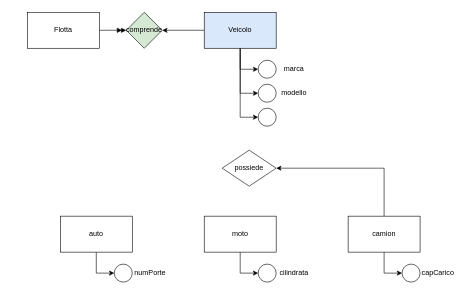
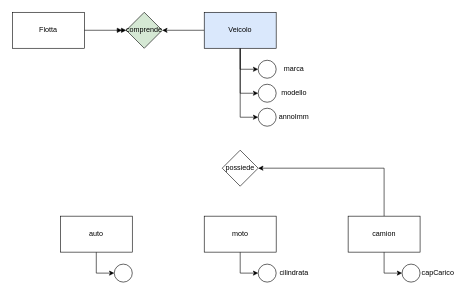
- <mxCell id="3" value="Flotta" style="rounded=0;whiteSpace=wrap;html=1;" vertex="1" parent="1"><mxGeometry x="45" y="20" width="120" height="60" as="geometry" /></mxCell>
+ <mxCell id="3" value="Flotta" style="rounded=0;whiteSpace=wrap;html=1;" vertex="1" parent="1"><mxGeometry x="20" y="20" width="120" height="60" as="geometry" /></mxCell>
+ <mxCell id="23" value="annoImm" style="text;html=1;strokeColor=none;fillColor=none;align=center;verticalAlign=middle;whiteSpace=wrap;rounded=0;" vertex="1" parent="1"><mxGeometry x="460" y="180" width="60" height="30" as="geometry" /></mxCell>
- <mxCell id="17" value="possiede" style="rhombus;whiteSpace=wrap;html=1;" vertex="1" parent="1"><mxGeometry x="370" y="250" width="90" height="60" as="geometry" /></mxCell>
+ <mxCell id="17" value="possiede" style="rhombus;whiteSpace=wrap;html=1;" vertex="1" parent="1"><mxGeometry x="370" y="250" width="60" height="60" as="geometry" /></mxCell>
- <mxCell id="25" value="numPorte" style="text;html=1;strokeColor=none;fillColor=none;align=center;verticalAlign=middle;whiteSpace=wrap;rounded=0;" vertex="1" parent="1"><mxGeometry x="220" y="440" width="60" height="30" as="geometry" /></mxCell>
